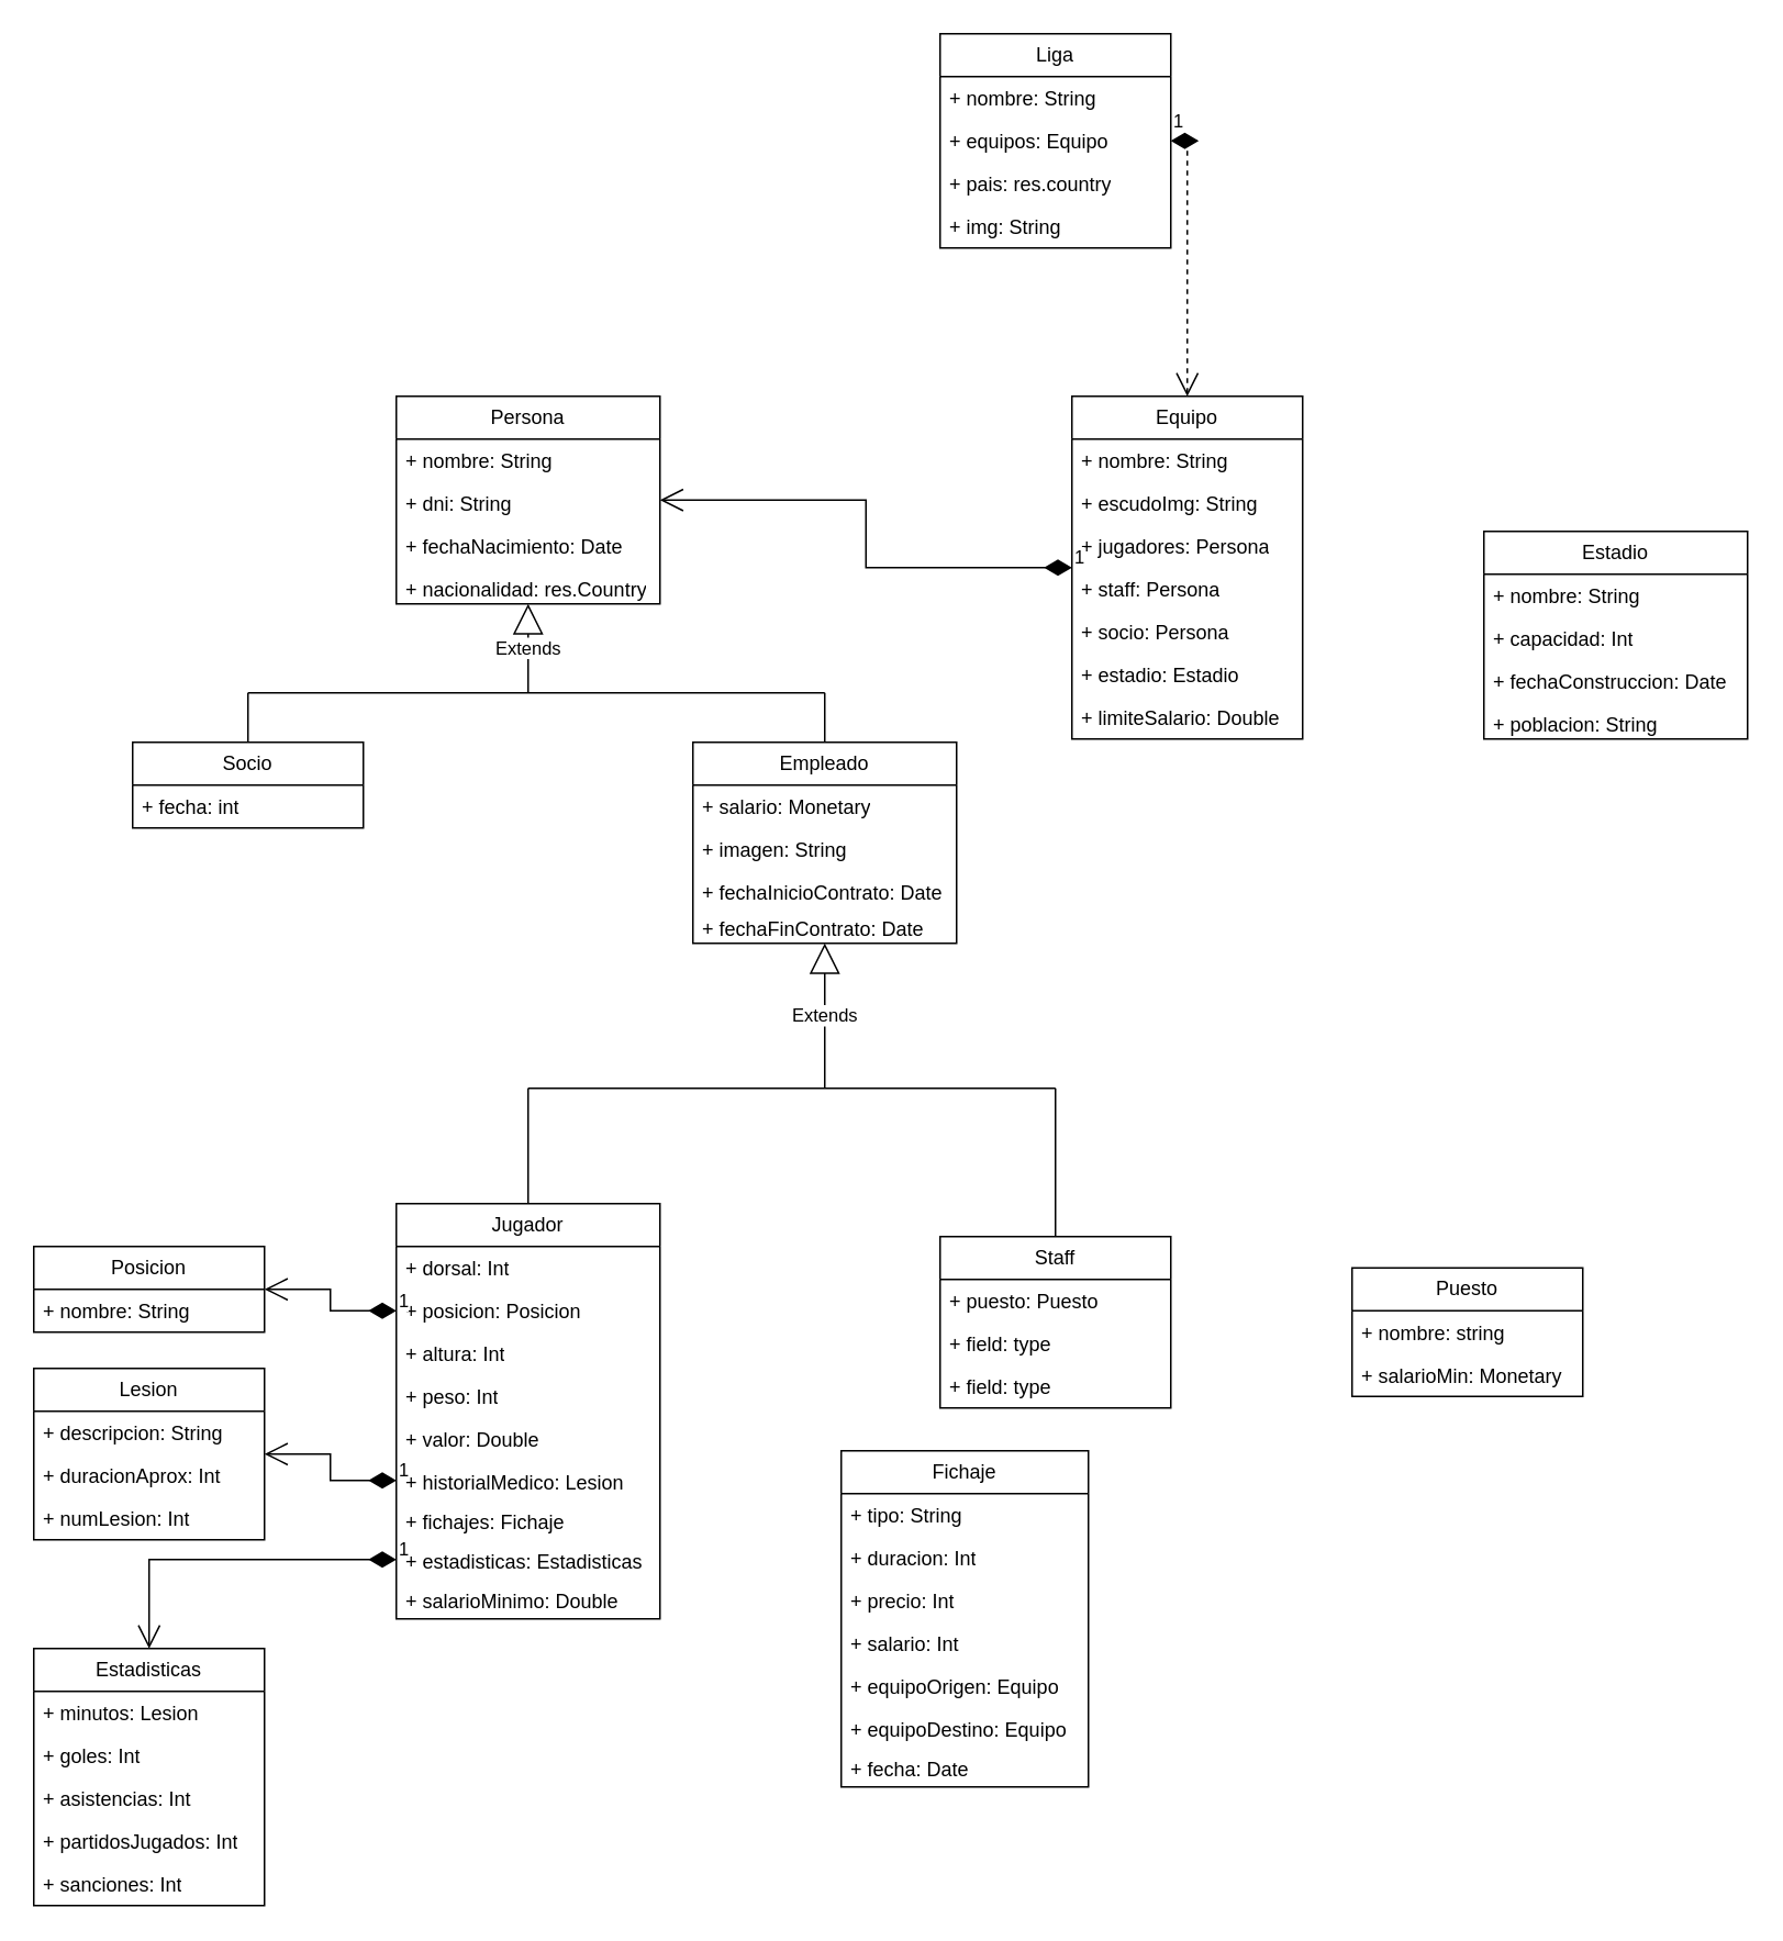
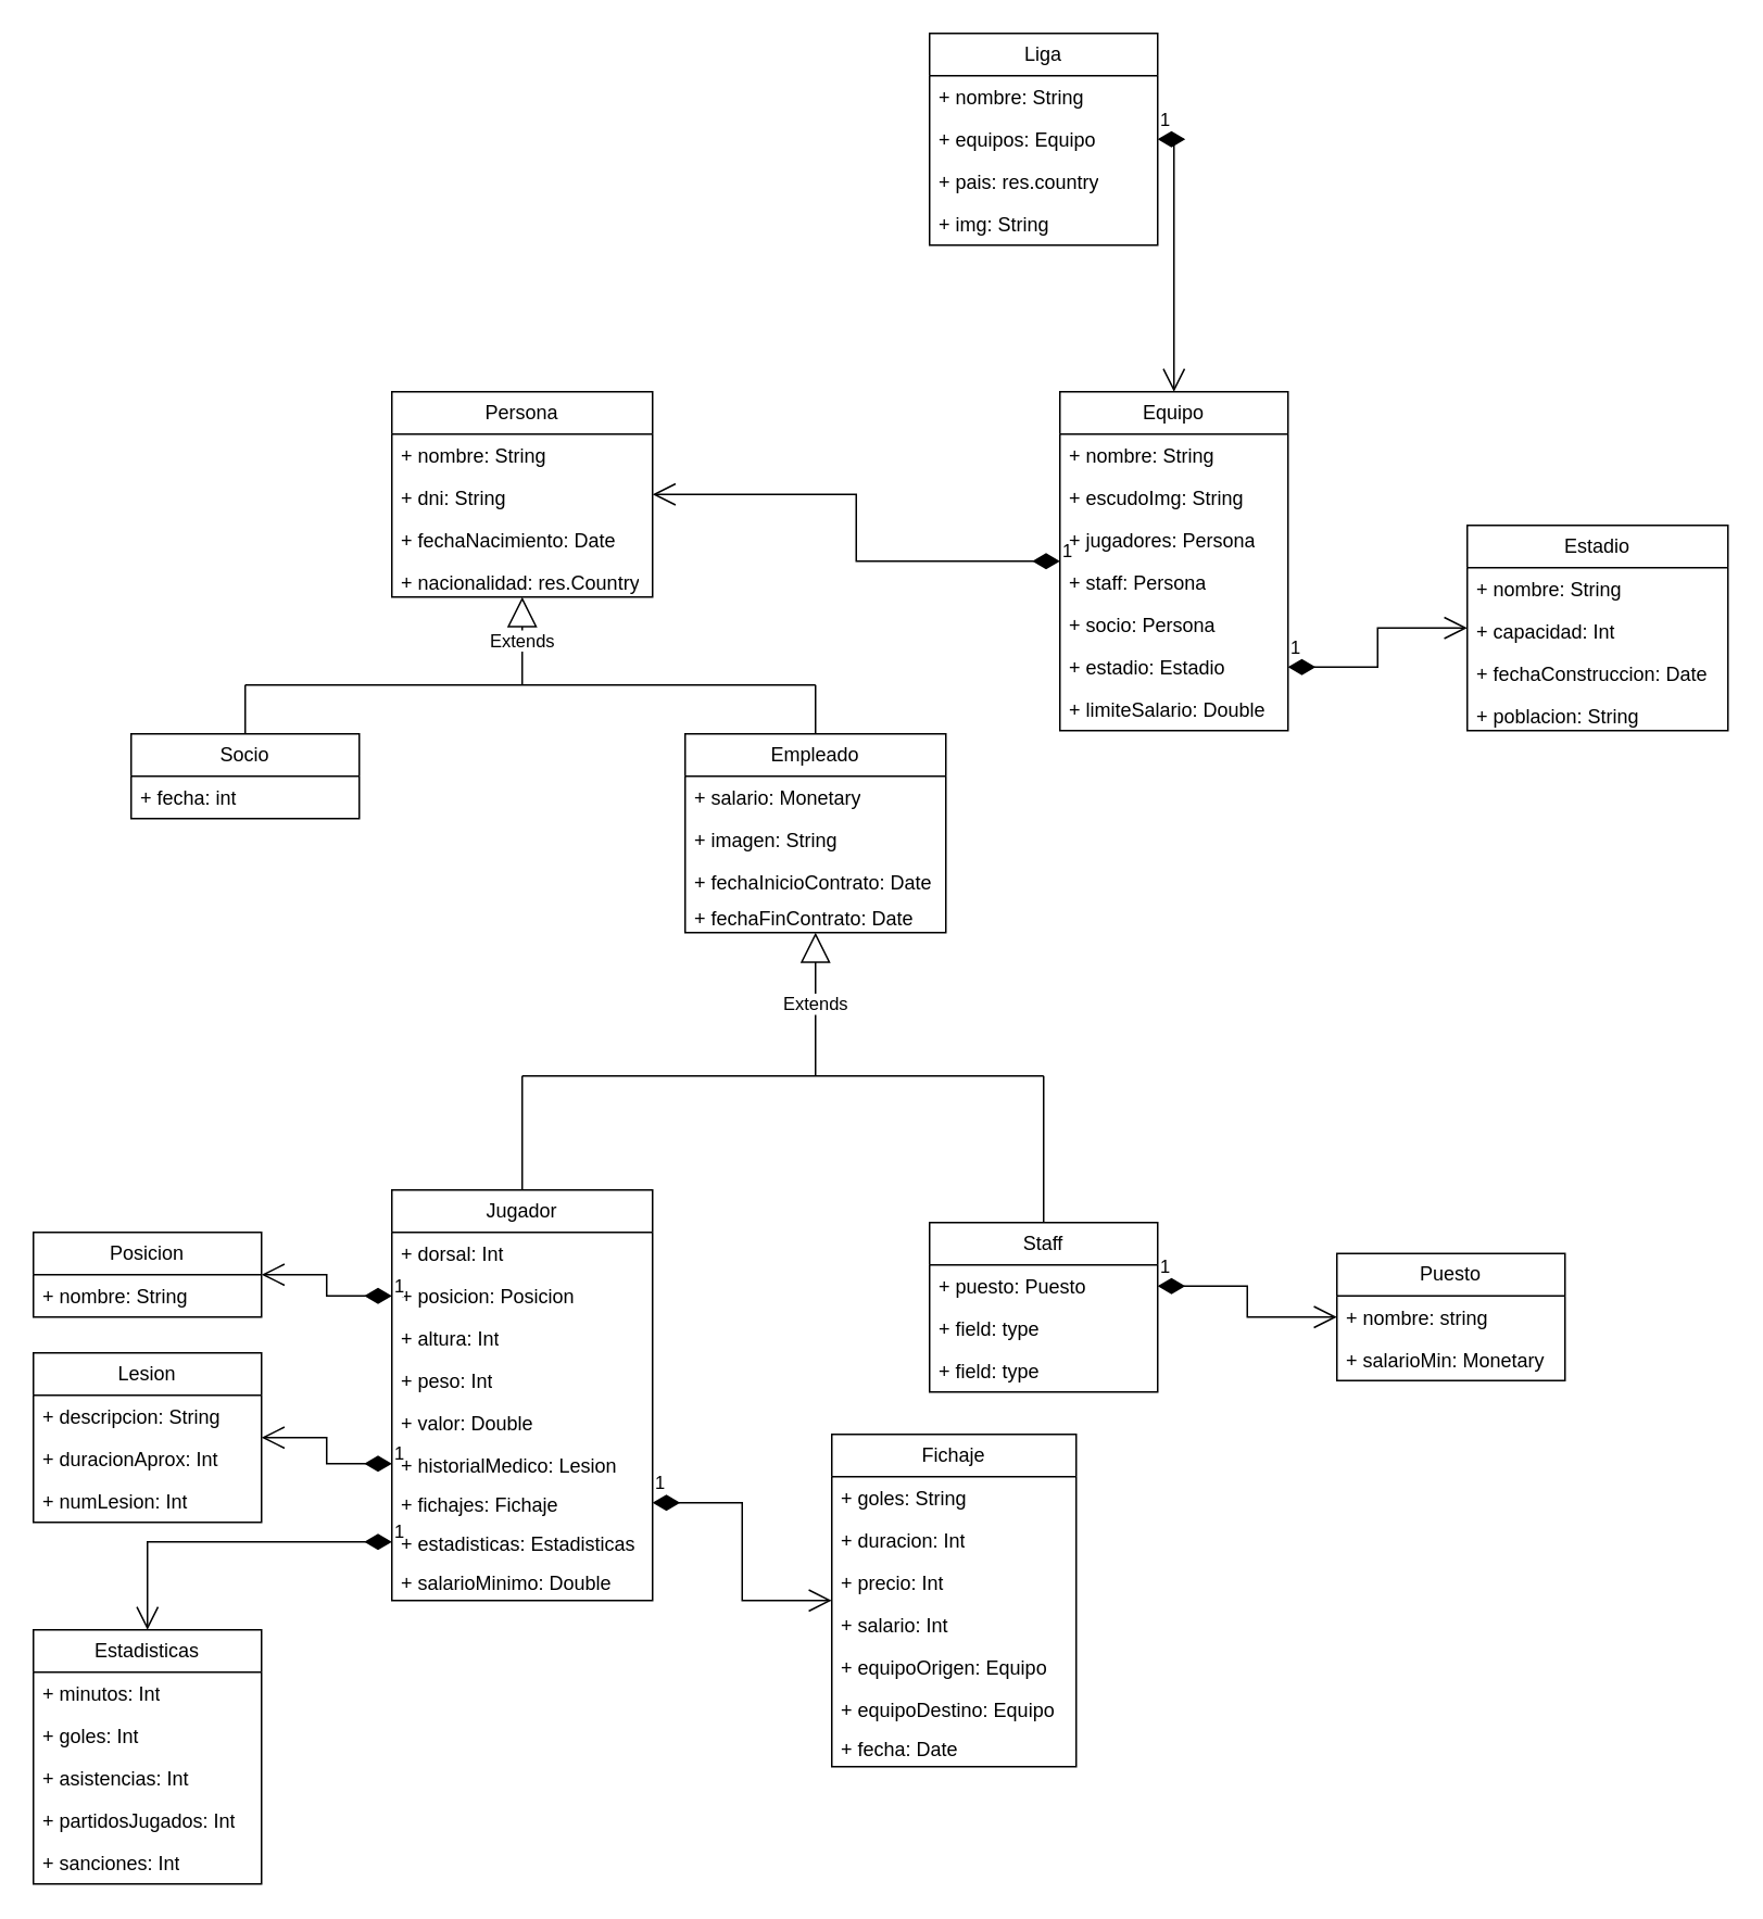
- <mxCell id="74" value="1" style="endArrow=open;html=1;endSize=12;startArrow=diamondThin;startSize=14;startFill=1;edgeStyle=orthogonalEdgeStyle;align=left;verticalAlign=bottom;rounded=0;dashed=1;" parent="1" source="71" target="55" edge="1"><mxGeometry x="-1" y="3" relative="1" as="geometry"><mxPoint x="790" y="419" as="sourcePoint" /><mxPoint x="910" y="395" as="targetPoint" /></mxGeometry></mxCell>
+ <mxCell id="74" value="1" style="endArrow=open;html=1;endSize=12;startArrow=diamondThin;startSize=14;startFill=1;edgeStyle=orthogonalEdgeStyle;align=left;verticalAlign=bottom;rounded=0;" parent="1" source="71" target="55" edge="1"><mxGeometry x="-1" y="3" relative="1" as="geometry"><mxPoint x="790" y="419" as="sourcePoint" /><mxPoint x="910" y="395" as="targetPoint" /></mxGeometry></mxCell>
+ <mxCell id="68" value="1" style="endArrow=open;html=1;endSize=12;startArrow=diamondThin;startSize=14;startFill=1;edgeStyle=orthogonalEdgeStyle;align=left;verticalAlign=bottom;rounded=0;" parent="1" source="61" target="63" edge="1"><mxGeometry x="-1" y="3" relative="1" as="geometry"><mxPoint x="720" y="799" as="sourcePoint" /><mxPoint x="830" y="818" as="targetPoint" /></mxGeometry></mxCell>
+ <mxCell id="54" value="1" style="endArrow=open;html=1;endSize=12;startArrow=diamondThin;startSize=14;startFill=1;edgeStyle=orthogonalEdgeStyle;align=left;verticalAlign=bottom;rounded=0;" parent="1" source="33" target="18" edge="1"><mxGeometry x="-1" y="3" relative="1" as="geometry"><mxPoint x="590" y="593" as="sourcePoint" /><mxPoint x="710" y="579" as="targetPoint" /></mxGeometry></mxCell>
- <mxCell id="77" value="+ tipo: String" style="text;strokeColor=none;fillColor=none;align=left;verticalAlign=top;spacingLeft=4;spacingRight=4;overflow=hidden;rotatable=0;points=[[0,0.5],[1,0.5]];portConstraint=eastwest;whiteSpace=wrap;html=1;" vertex="1" parent="76"><mxGeometry y="26" width="150" height="26" as="geometry" /></mxCell>
+ <mxCell id="77" value="+ goles: String" style="text;strokeColor=none;fillColor=none;align=left;verticalAlign=top;spacingLeft=4;spacingRight=4;overflow=hidden;rotatable=0;points=[[0,0.5],[1,0.5]];portConstraint=eastwest;whiteSpace=wrap;html=1;" vertex="1" parent="76"><mxGeometry y="26" width="150" height="26" as="geometry" /></mxCell>
+ <mxCell id="84" value="1" style="endArrow=open;html=1;endSize=12;startArrow=diamondThin;startSize=14;startFill=1;edgeStyle=orthogonalEdgeStyle;align=left;verticalAlign=bottom;rounded=0;" edge="1" parent="1" source="29" target="76"><mxGeometry x="-1" y="3" relative="1" as="geometry"><mxPoint x="250" y="908" as="sourcePoint" /><mxPoint x="170" y="892" as="targetPoint" /></mxGeometry></mxCell>
- <mxCell id="48" value="+ minutos: Lesion" style="text;strokeColor=none;fillColor=none;align=left;verticalAlign=top;spacingLeft=4;spacingRight=4;overflow=hidden;rotatable=0;points=[[0,0.5],[1,0.5]];portConstraint=eastwest;whiteSpace=wrap;html=1;" parent="47" vertex="1"><mxGeometry y="26" width="140" height="26" as="geometry" /></mxCell>
+ <mxCell id="48" value="+ minutos: Int" style="text;strokeColor=none;fillColor=none;align=left;verticalAlign=top;spacingLeft=4;spacingRight=4;overflow=hidden;rotatable=0;points=[[0,0.5],[1,0.5]];portConstraint=eastwest;whiteSpace=wrap;html=1;" parent="47" vertex="1"><mxGeometry y="26" width="140" height="26" as="geometry" /></mxCell>
